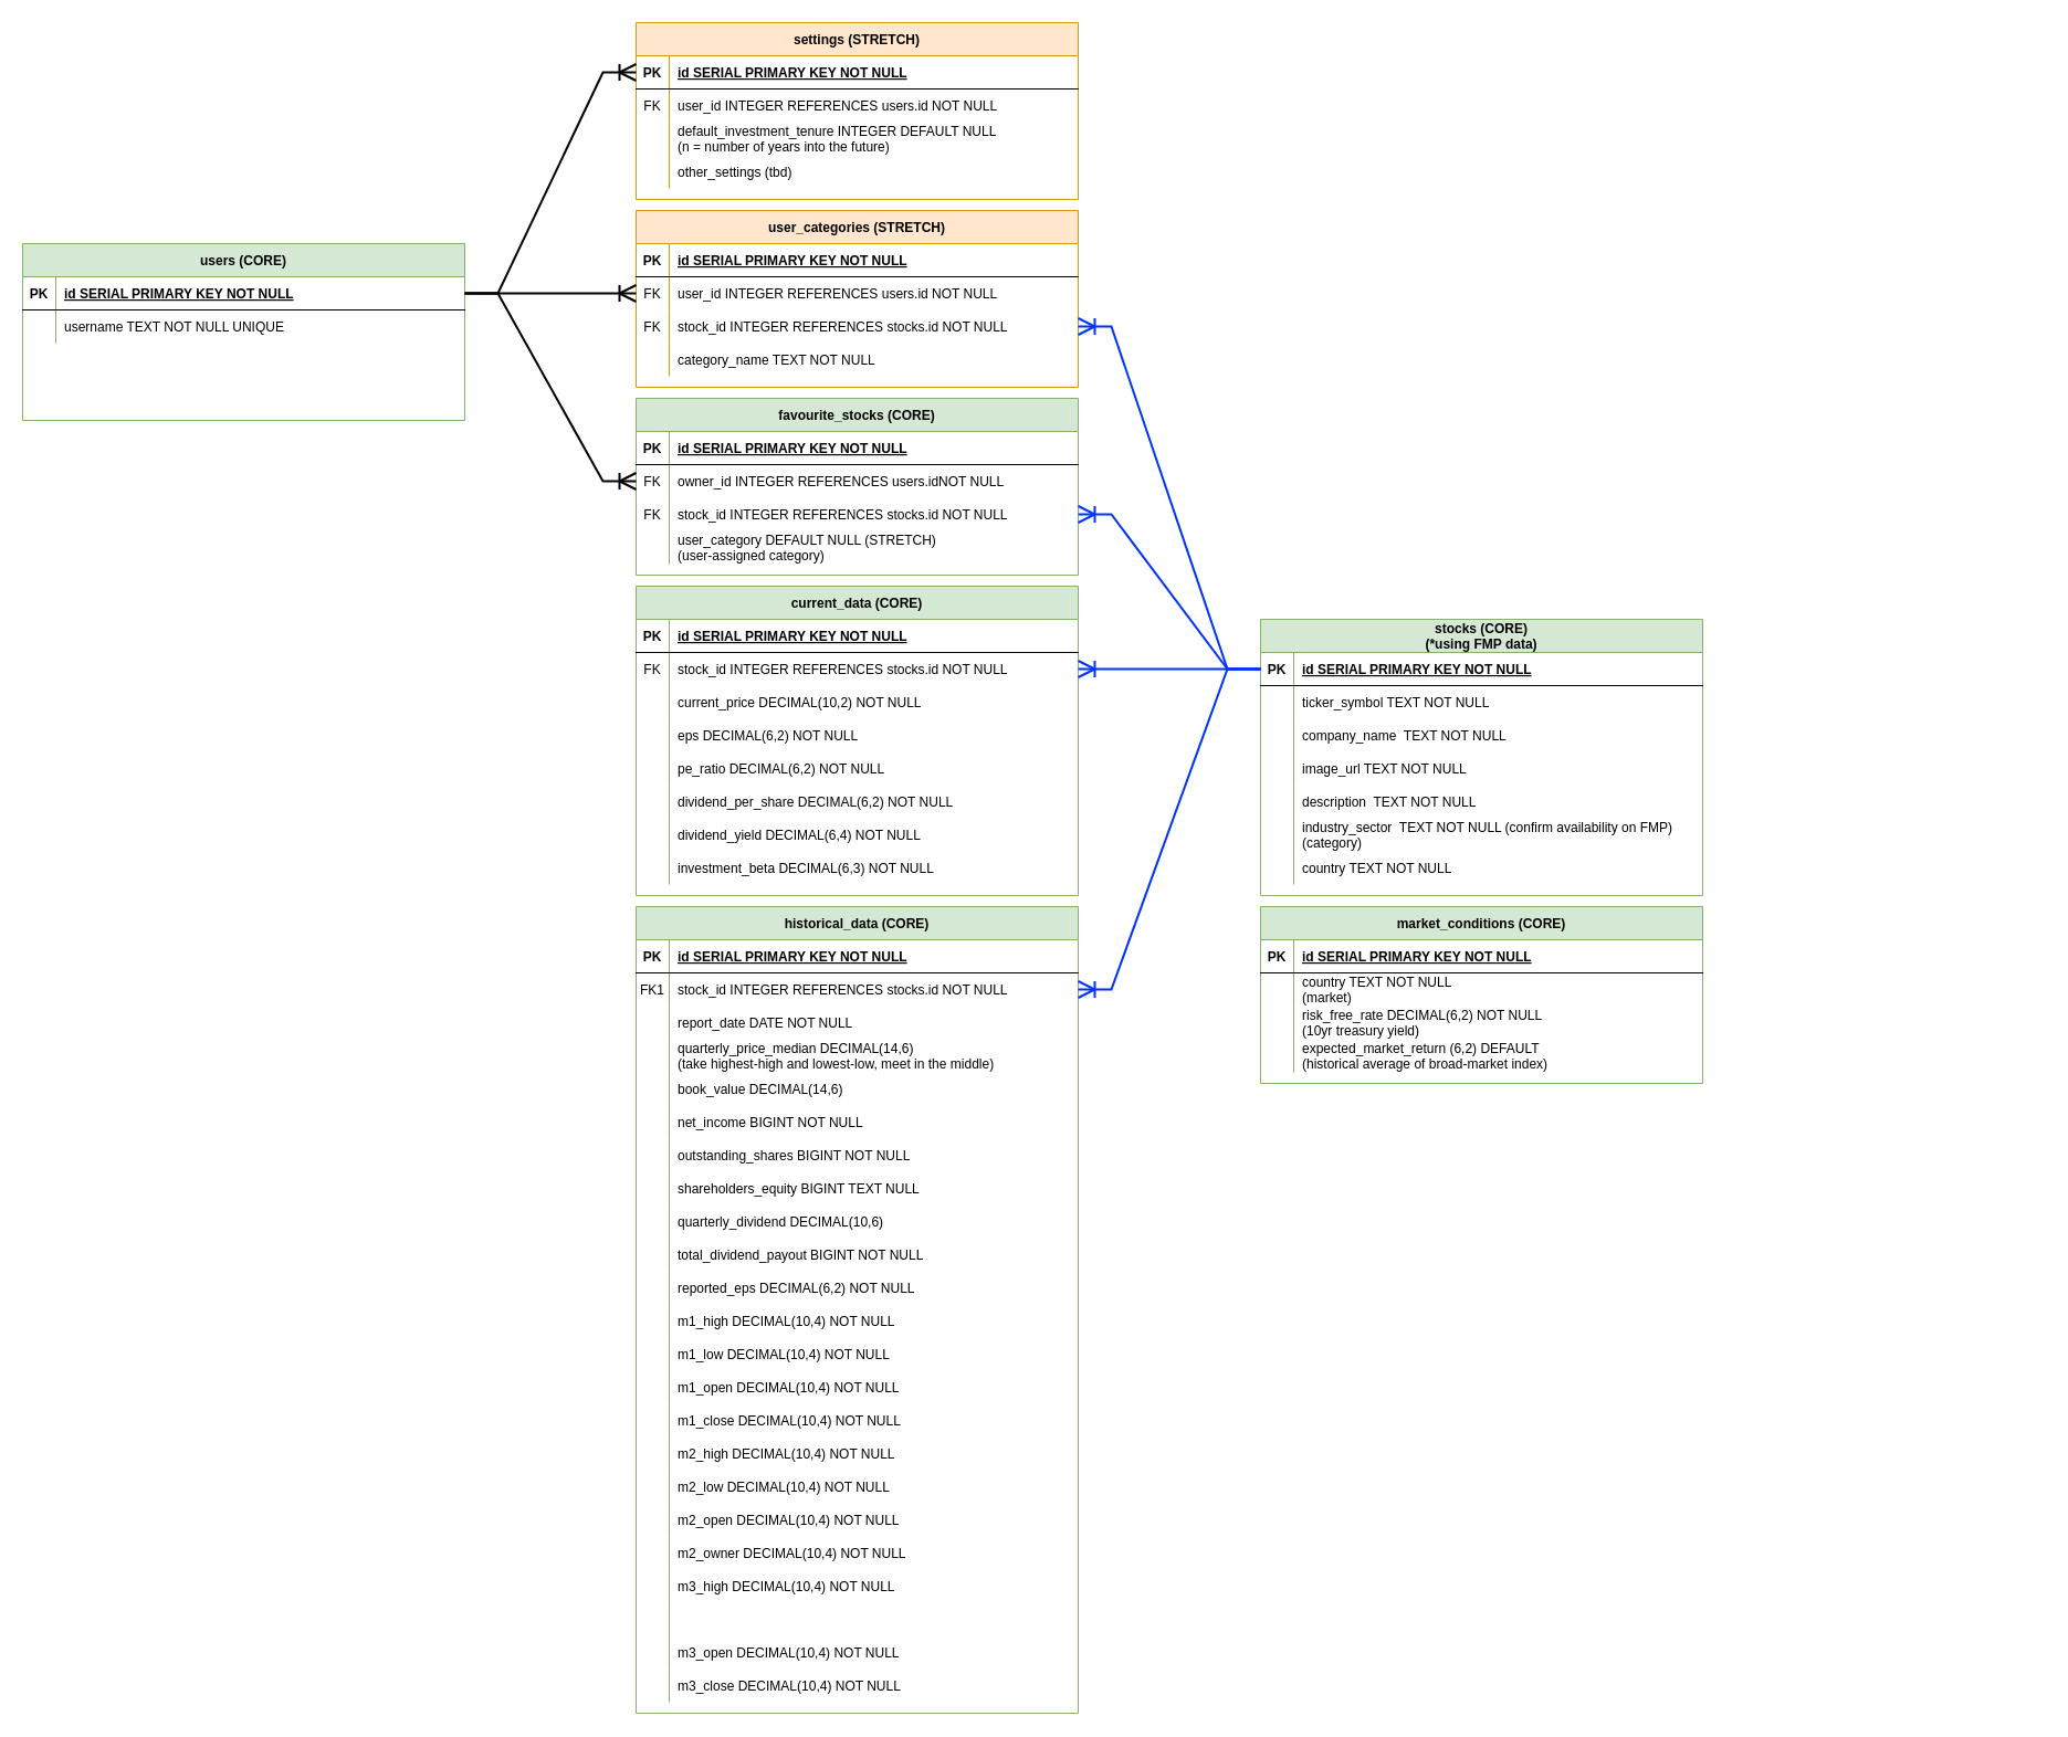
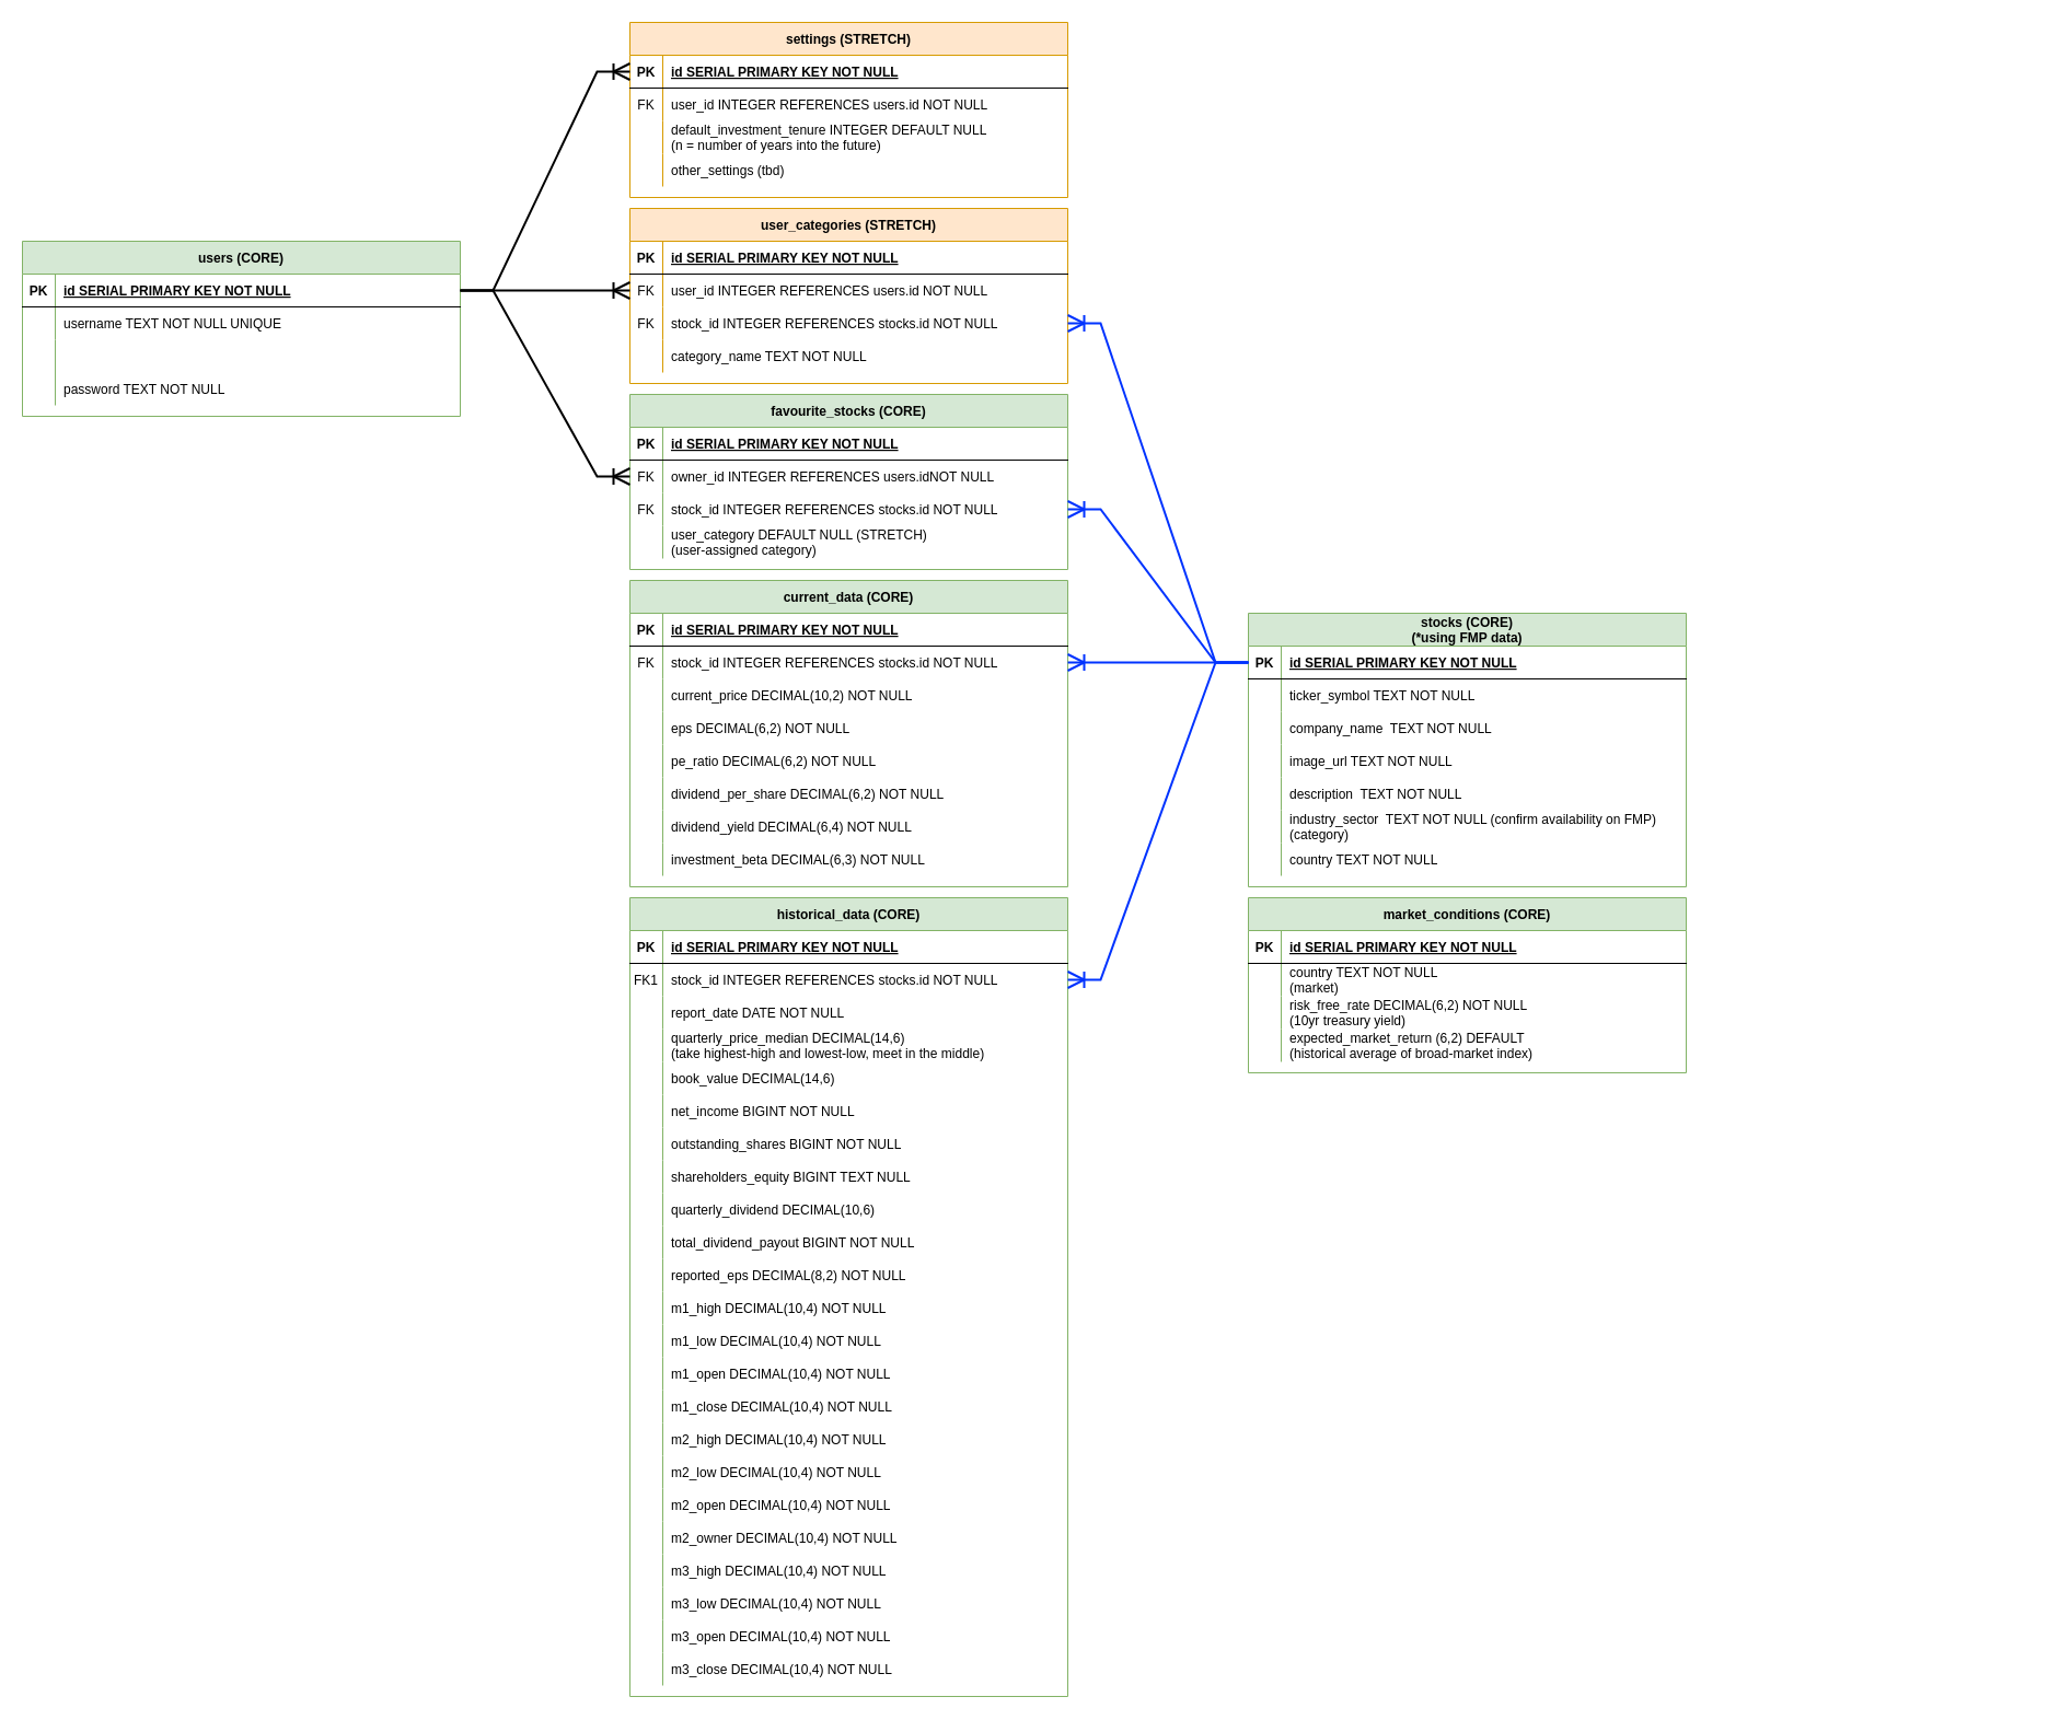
+ <mxCell id="105" value="password TEXT NOT NULL" style="shape=partialRectangle;overflow=hidden;connectable=0;fillColor=none;top=0;left=0;bottom=0;right=0;align=left;spacingLeft=6;" parent="103" vertex="1"><mxGeometry x="30" width="370" height="30" as="geometry"><mxRectangle width="370" height="30" as="alternateBounds" /></mxGeometry></mxCell>
- <mxCell id="35" value="reported_eps DECIMAL(6,2) NOT NULL" style="shape=partialRectangle;overflow=hidden;connectable=0;fillColor=none;top=0;left=0;bottom=0;right=0;align=left;spacingLeft=6;" parent="33" vertex="1"><mxGeometry x="30" width="370" height="30" as="geometry"><mxRectangle width="370" height="30" as="alternateBounds" /></mxGeometry></mxCell>
+ <mxCell id="35" value="reported_eps DECIMAL(8,2) NOT NULL" style="shape=partialRectangle;overflow=hidden;connectable=0;fillColor=none;top=0;left=0;bottom=0;right=0;align=left;spacingLeft=6;" parent="33" vertex="1"><mxGeometry x="30" width="370" height="30" as="geometry"><mxRectangle width="370" height="30" as="alternateBounds" /></mxGeometry></mxCell>
+ <mxCell id="65" value="m3_low DECIMAL(10,4) NOT NULL" style="shape=partialRectangle;overflow=hidden;connectable=0;fillColor=none;top=0;left=0;bottom=0;right=0;align=left;spacingLeft=6;" parent="63" vertex="1"><mxGeometry x="30" width="370" height="30" as="geometry"><mxRectangle width="370" height="30" as="alternateBounds" /></mxGeometry></mxCell>
